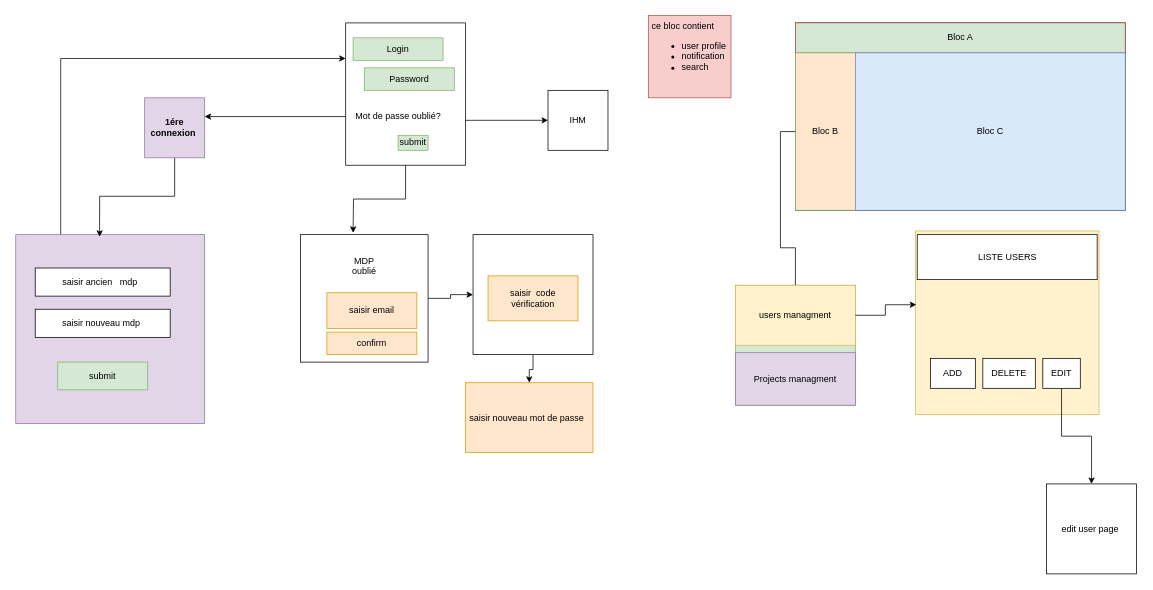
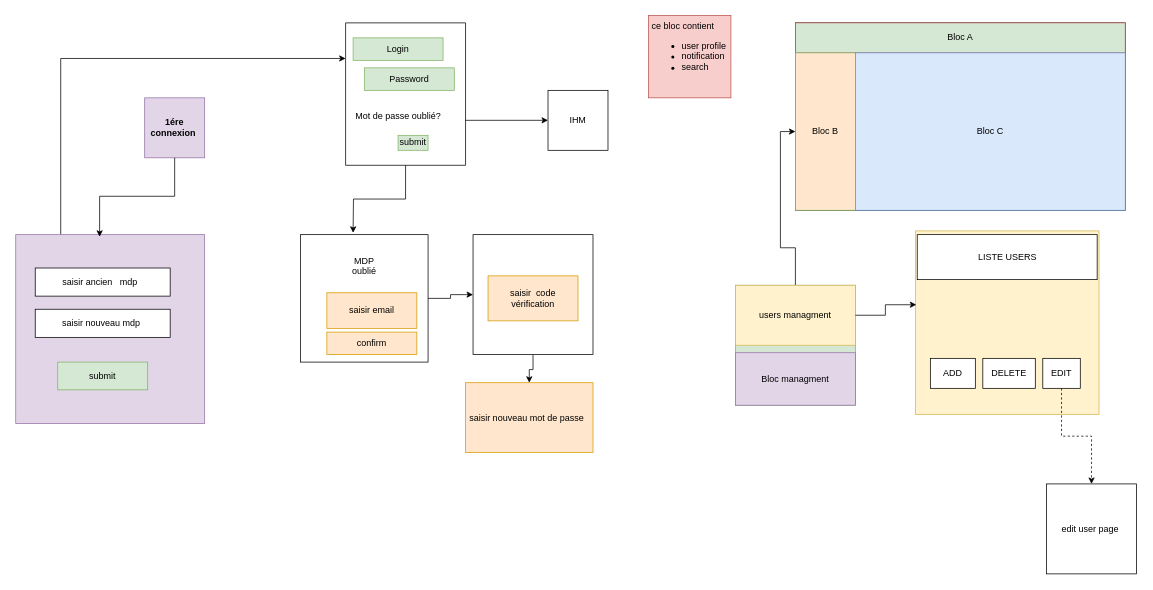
- <mxCell id="36" style="edgeStyle=orthogonalEdgeStyle;rounded=0;orthogonalLoop=1;jettySize=auto;html=1;" parent="1" source="14" target="35" edge="1"><mxGeometry relative="1" as="geometry"><Array as="points"><mxPoint x="260" y="155" /><mxPoint x="260" y="155" /></Array></mxGeometry></mxCell>
- <mxCell id="20" style="edgeStyle=orthogonalEdgeStyle;rounded=0;orthogonalLoop=1;jettySize=auto;html=1;entryX=0;entryY=0.5;entryDx=0;entryDy=0;endArrow=none;" parent="1" source="21" target="16" edge="1"><mxGeometry relative="1" as="geometry" /></mxCell>
+ <mxCell id="20" style="edgeStyle=orthogonalEdgeStyle;rounded=0;orthogonalLoop=1;jettySize=auto;html=1;entryX=0;entryY=0.5;entryDx=0;entryDy=0;" parent="1" source="21" target="16" edge="1"><mxGeometry relative="1" as="geometry" /></mxCell>
- <mxCell id="22" value="Projects managment" style="rounded=0;whiteSpace=wrap;html=1;fillColor=#e1d5e7;strokeColor=#9673a6;" parent="1" vertex="1"><mxGeometry x="980" y="470" width="160" height="70" as="geometry" /></mxCell>
+ <mxCell id="22" value="Bloc managment" style="rounded=0;whiteSpace=wrap;html=1;fillColor=#e1d5e7;strokeColor=#9673a6;" parent="1" vertex="1"><mxGeometry x="980" y="470" width="160" height="70" as="geometry" /></mxCell>
- <mxCell id="27" style="edgeStyle=orthogonalEdgeStyle;rounded=0;orthogonalLoop=1;jettySize=auto;html=1;" parent="1" source="28" target="30" edge="1"><mxGeometry relative="1" as="geometry" /></mxCell>
+ <mxCell id="27" style="edgeStyle=orthogonalEdgeStyle;rounded=0;orthogonalLoop=1;jettySize=auto;html=1;dashed=1;" parent="1" source="28" target="30" edge="1"><mxGeometry relative="1" as="geometry" /></mxCell>
